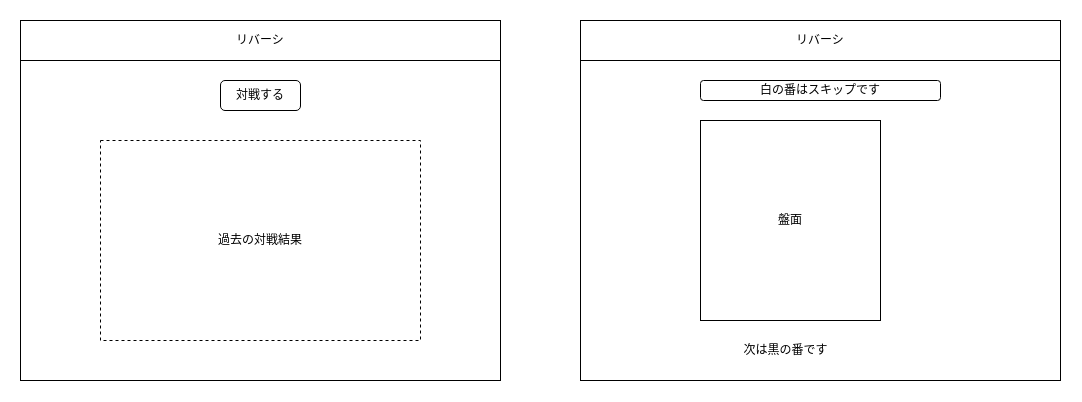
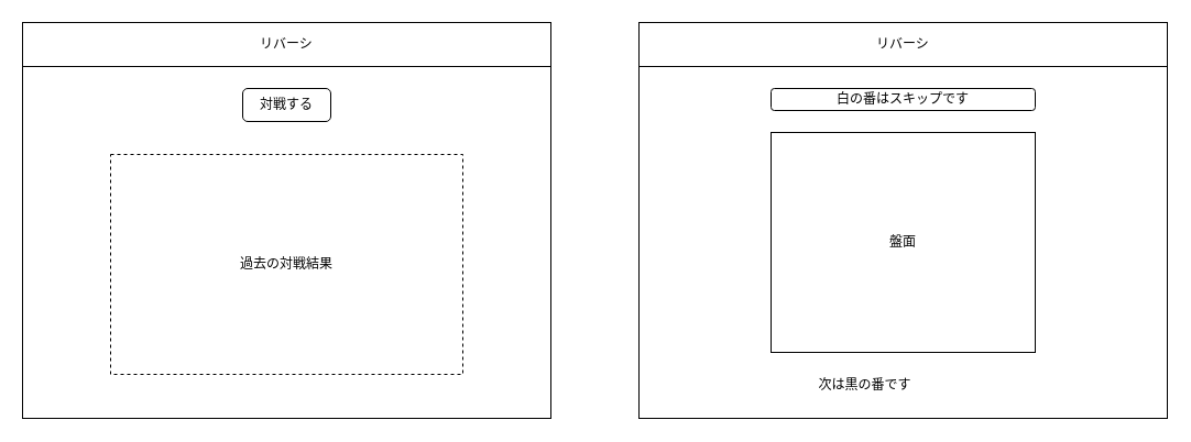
- <mxCell id="9" value="盤面" style="rounded=0;whiteSpace=wrap;html=1;fillColor=none;" parent="1" vertex="1"><mxGeometry x="700" y="120" width="180" height="200" as="geometry" /></mxCell>
+ <mxCell id="9" value="盤面" style="rounded=0;whiteSpace=wrap;html=1;fillColor=none;" parent="1" vertex="1"><mxGeometry x="700" y="120" width="240" height="200" as="geometry" /></mxCell>
